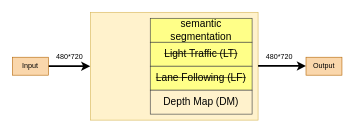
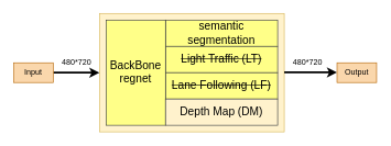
+ <mxCell id="9" value="BackBone&lt;div&gt;regnet&lt;/div&gt;" style="rounded=0;whiteSpace=wrap;html=1;strokeColor=#36393d;fontFamily=Helvetica;fontSize=17;fillColor=#ffff88;fillStyle=auto;container=0;" vertex="1" parent="4"><mxGeometry x="10" y="10" width="90" height="160" as="geometry" /></mxCell>
